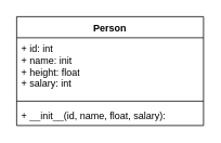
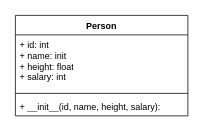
- <mxCell id="5" value="+ __init__(id, name, float, salary):&amp;nbsp;" style="text;strokeColor=none;fillColor=none;align=left;verticalAlign=top;spacingLeft=4;spacingRight=4;overflow=hidden;rotatable=0;points=[[0,0.5],[1,0.5]];portConstraint=eastwest;whiteSpace=wrap;html=1;" vertex="1" parent="2"><mxGeometry y="108" width="230" height="26" as="geometry" /></mxCell>
+ <mxCell id="5" value="+ __init__(id, name, height, salary):&amp;nbsp;" style="text;strokeColor=none;fillColor=none;align=left;verticalAlign=top;spacingLeft=4;spacingRight=4;overflow=hidden;rotatable=0;points=[[0,0.5],[1,0.5]];portConstraint=eastwest;whiteSpace=wrap;html=1;" vertex="1" parent="2"><mxGeometry y="108" width="230" height="26" as="geometry" /></mxCell>
